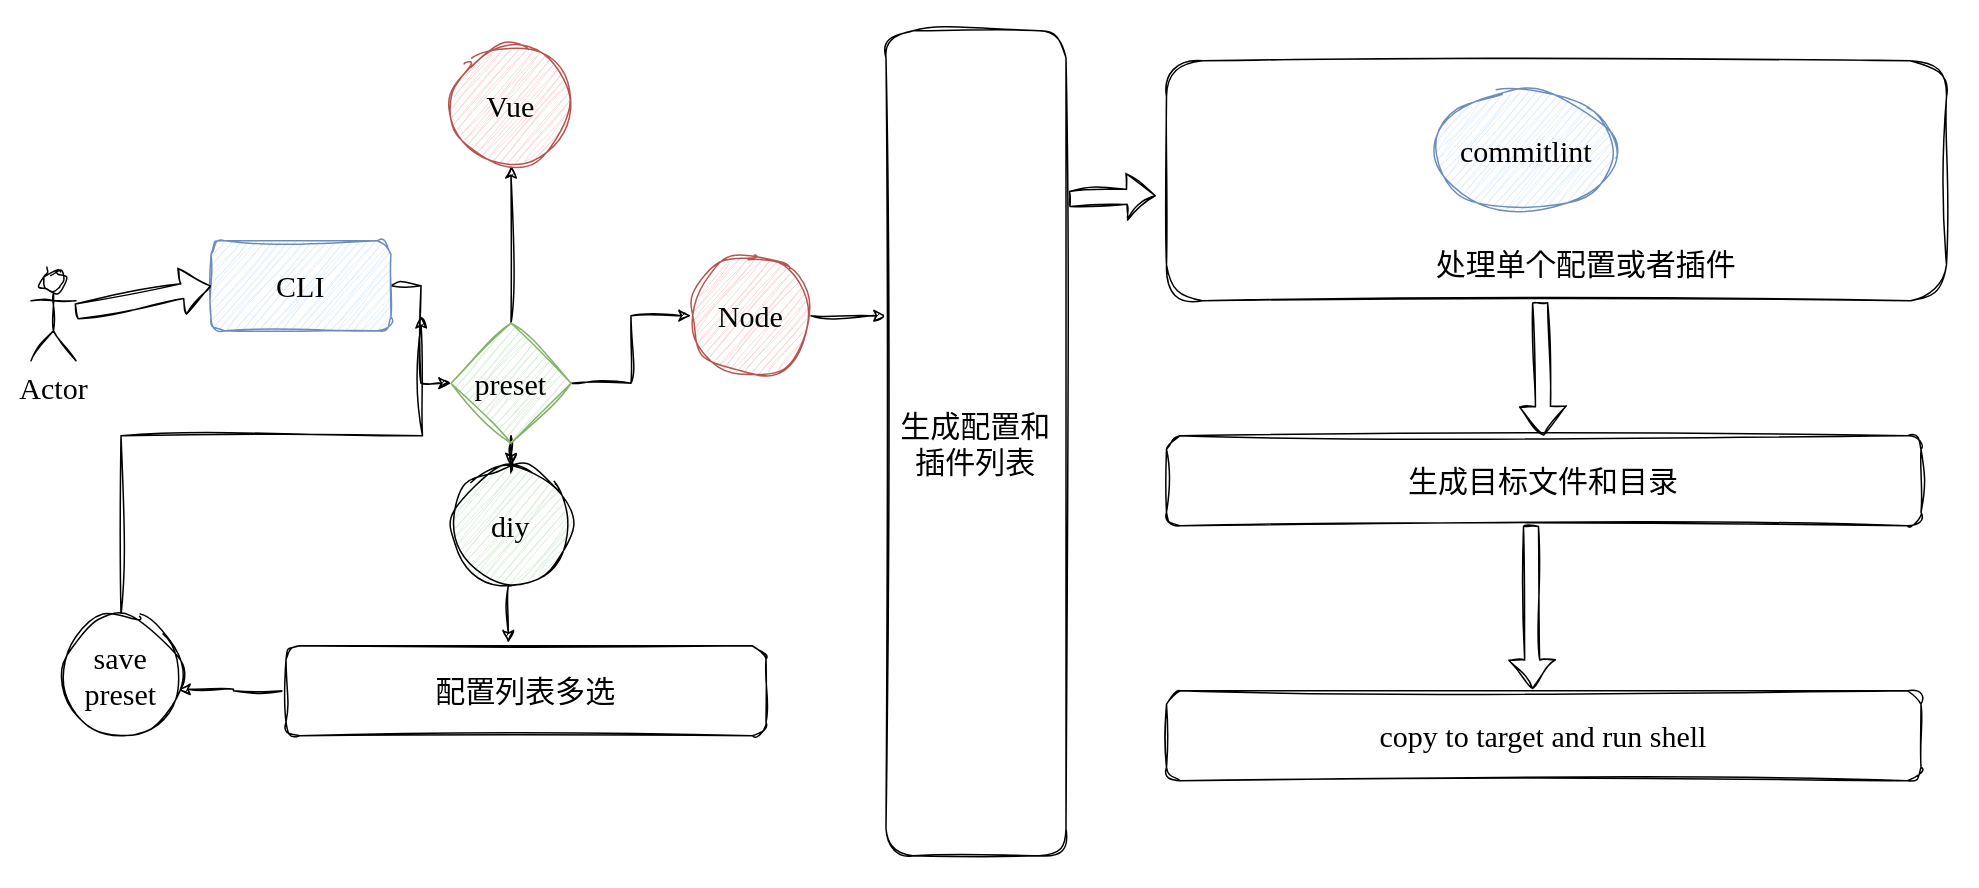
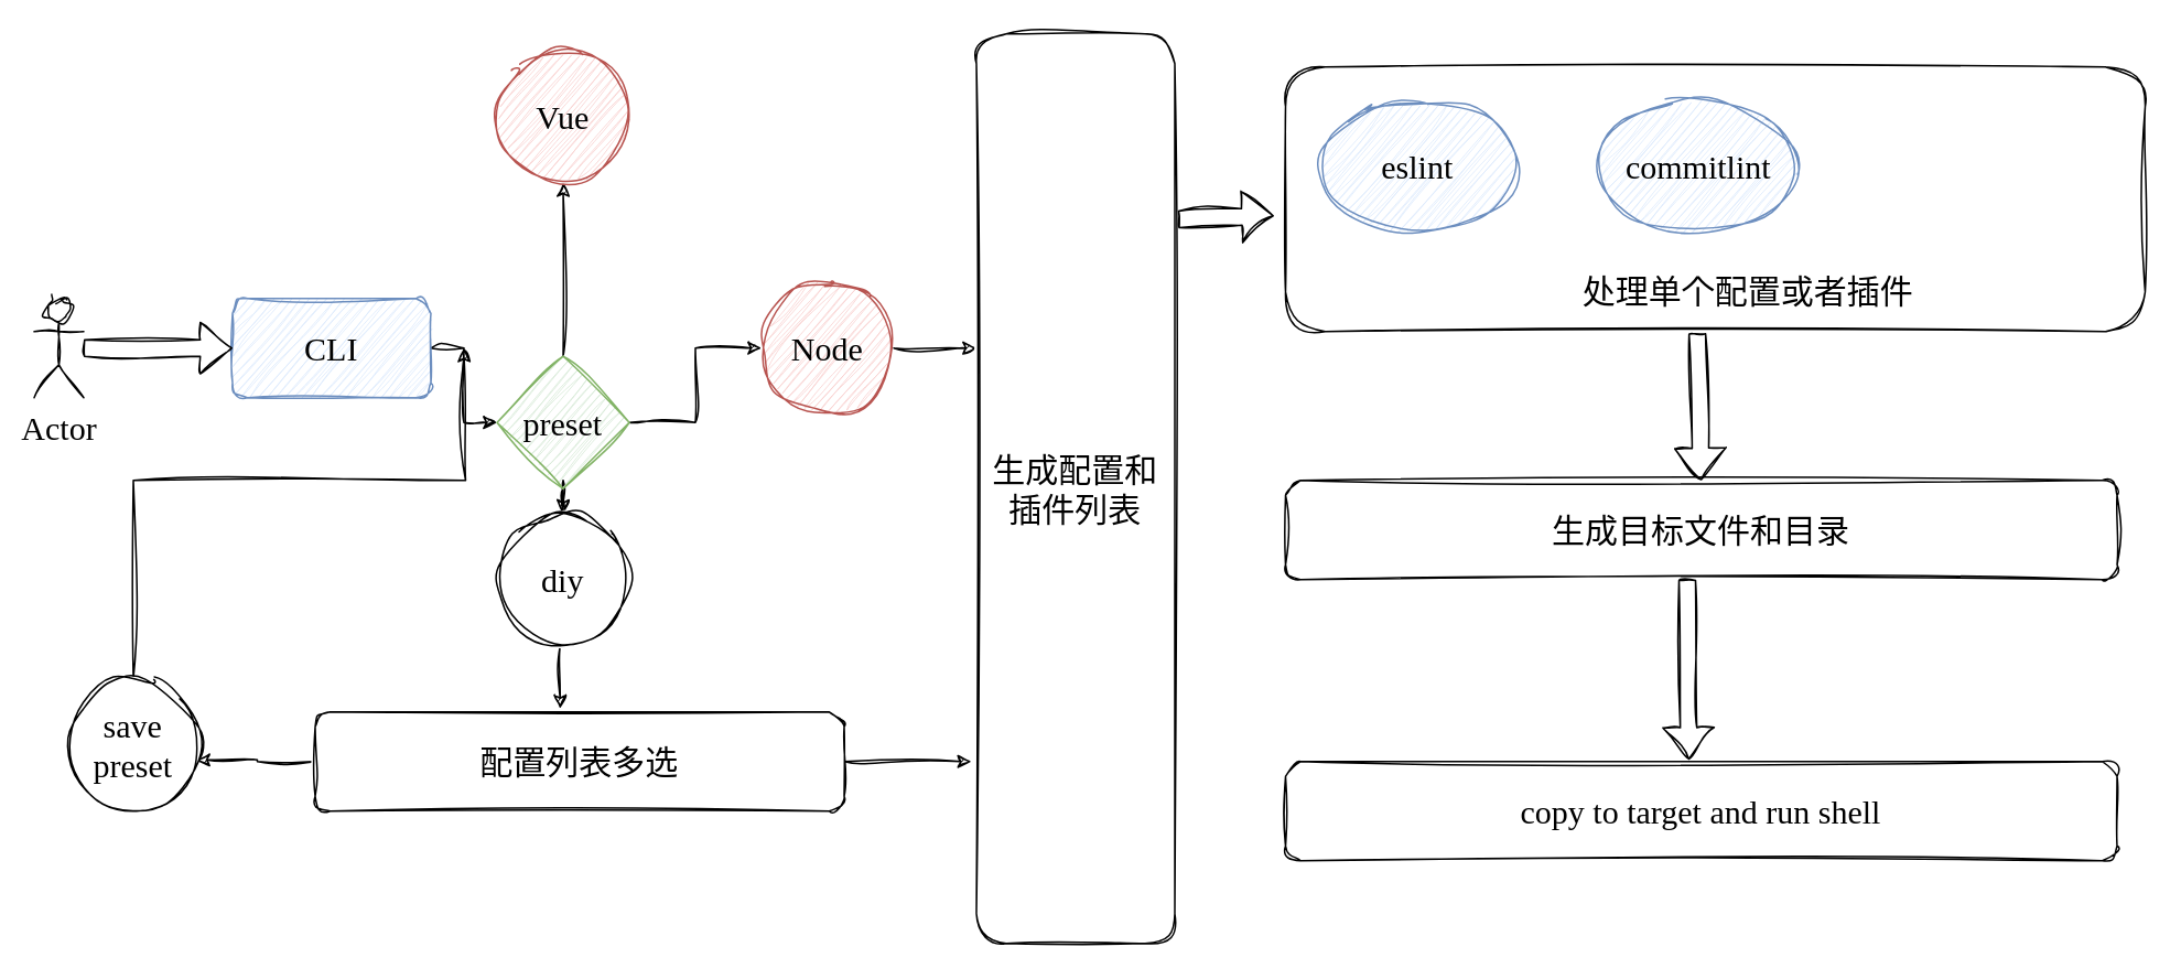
+ <mxCell id="24" value="eslint" style="ellipse;whiteSpace=wrap;html=1;sketch=1;hachureGap=4;jiggle=2;curveFitting=1;fontFamily=Architects Daughter;fontSource=https%3A%2F%2Ffonts.googleapis.com%2Fcss%3Ffamily%3DArchitects%2BDaughter;fontSize=20;fillColor=#dae8fc;strokeColor=#6c8ebf;movable=0;resizable=0;rotatable=0;deletable=0;editable=0;locked=1;connectable=0;" vertex="1" parent="22"><mxGeometry x="20" y="20" width="120" height="80" as="geometry" /></mxCell>
- <mxCell id="25" value="commitlint" style="ellipse;whiteSpace=wrap;html=1;sketch=1;hachureGap=4;jiggle=2;curveFitting=1;fontFamily=Architects Daughter;fontSource=https%3A%2F%2Ffonts.googleapis.com%2Fcss%3Ffamily%3DArchitects%2BDaughter;fontSize=20;fillColor=#dae8fc;strokeColor=#6c8ebf;movable=0;resizable=0;rotatable=0;deletable=0;editable=0;locked=1;connectable=0;" vertex="1" parent="22"><mxGeometry x="180" y="20" width="120" height="80" as="geometry" /></mxCell>
+ <mxCell id="25" value="commitlint" style="ellipse;whiteSpace=wrap;html=1;sketch=1;hachureGap=4;jiggle=2;curveFitting=1;fontFamily=Architects Daughter;fontSource=https%3A%2F%2Ffonts.googleapis.com%2Fcss%3Ffamily%3DArchitects%2BDaughter;fontSize=20;fillColor=#dae8fc;strokeColor=#6c8ebf;movable=0;resizable=0;rotatable=0;deletable=0;editable=0;locked=1;connectable=0;" vertex="1" parent="22"><mxGeometry x="190" y="20" width="120" height="80" as="geometry" /></mxCell>
- <mxCell id="3" value="CLI" style="rounded=1;whiteSpace=wrap;html=1;sketch=1;hachureGap=4;jiggle=2;curveFitting=1;fontFamily=Architects Daughter;fontSource=https%3A%2F%2Ffonts.googleapis.com%2Fcss%3Ffamily%3DArchitects%2BDaughter;fontSize=20;fillColor=#dae8fc;strokeColor=#6c8ebf;" parent="1" vertex="1"><mxGeometry x="140" y="160" width="120" height="60" as="geometry" /></mxCell>
+ <mxCell id="3" value="CLI" style="rounded=1;whiteSpace=wrap;html=1;sketch=1;hachureGap=4;jiggle=2;curveFitting=1;fontFamily=Architects Daughter;fontSource=https%3A%2F%2Ffonts.googleapis.com%2Fcss%3Ffamily%3DArchitects%2BDaughter;fontSize=20;fillColor=#dae8fc;strokeColor=#6c8ebf;" parent="1" vertex="1"><mxGeometry x="140" y="180" width="120" height="60" as="geometry" /></mxCell>
- <mxCell id="14" value="diy" style="ellipse;whiteSpace=wrap;html=1;fontSize=20;fontFamily=Architects Daughter;sketch=1;hachureGap=4;jiggle=2;curveFitting=1;fontSource=https%3A%2F%2Ffonts.googleapis.com%2Fcss%3Ffamily%3DArchitects%2BDaughter;fillColor=#d5e8d4;" vertex="1" parent="1"><mxGeometry x="300" y="310" width="80" height="80" as="geometry" /></mxCell>
+ <mxCell id="14" value="diy" style="ellipse;whiteSpace=wrap;html=1;fontSize=20;fontFamily=Architects Daughter;sketch=1;hachureGap=4;jiggle=2;curveFitting=1;fontSource=https%3A%2F%2Ffonts.googleapis.com%2Fcss%3Ffamily%3DArchitects%2BDaughter;" vertex="1" parent="1"><mxGeometry x="300" y="310" width="80" height="80" as="geometry" /></mxCell>
+ <mxCell id="15" style="edgeStyle=orthogonalEdgeStyle;rounded=0;sketch=1;hachureGap=4;jiggle=2;curveFitting=1;orthogonalLoop=1;jettySize=auto;html=1;exitX=1;exitY=0.5;exitDx=0;exitDy=0;entryX=-0.025;entryY=0.8;entryDx=0;entryDy=0;entryPerimeter=0;fontFamily=Architects Daughter;fontSource=https%3A%2F%2Ffonts.googleapis.com%2Fcss%3Ffamily%3DArchitects%2BDaughter;fontSize=16;" edge="1" parent="1" source="17" target="18"><mxGeometry relative="1" as="geometry" /></mxCell>
